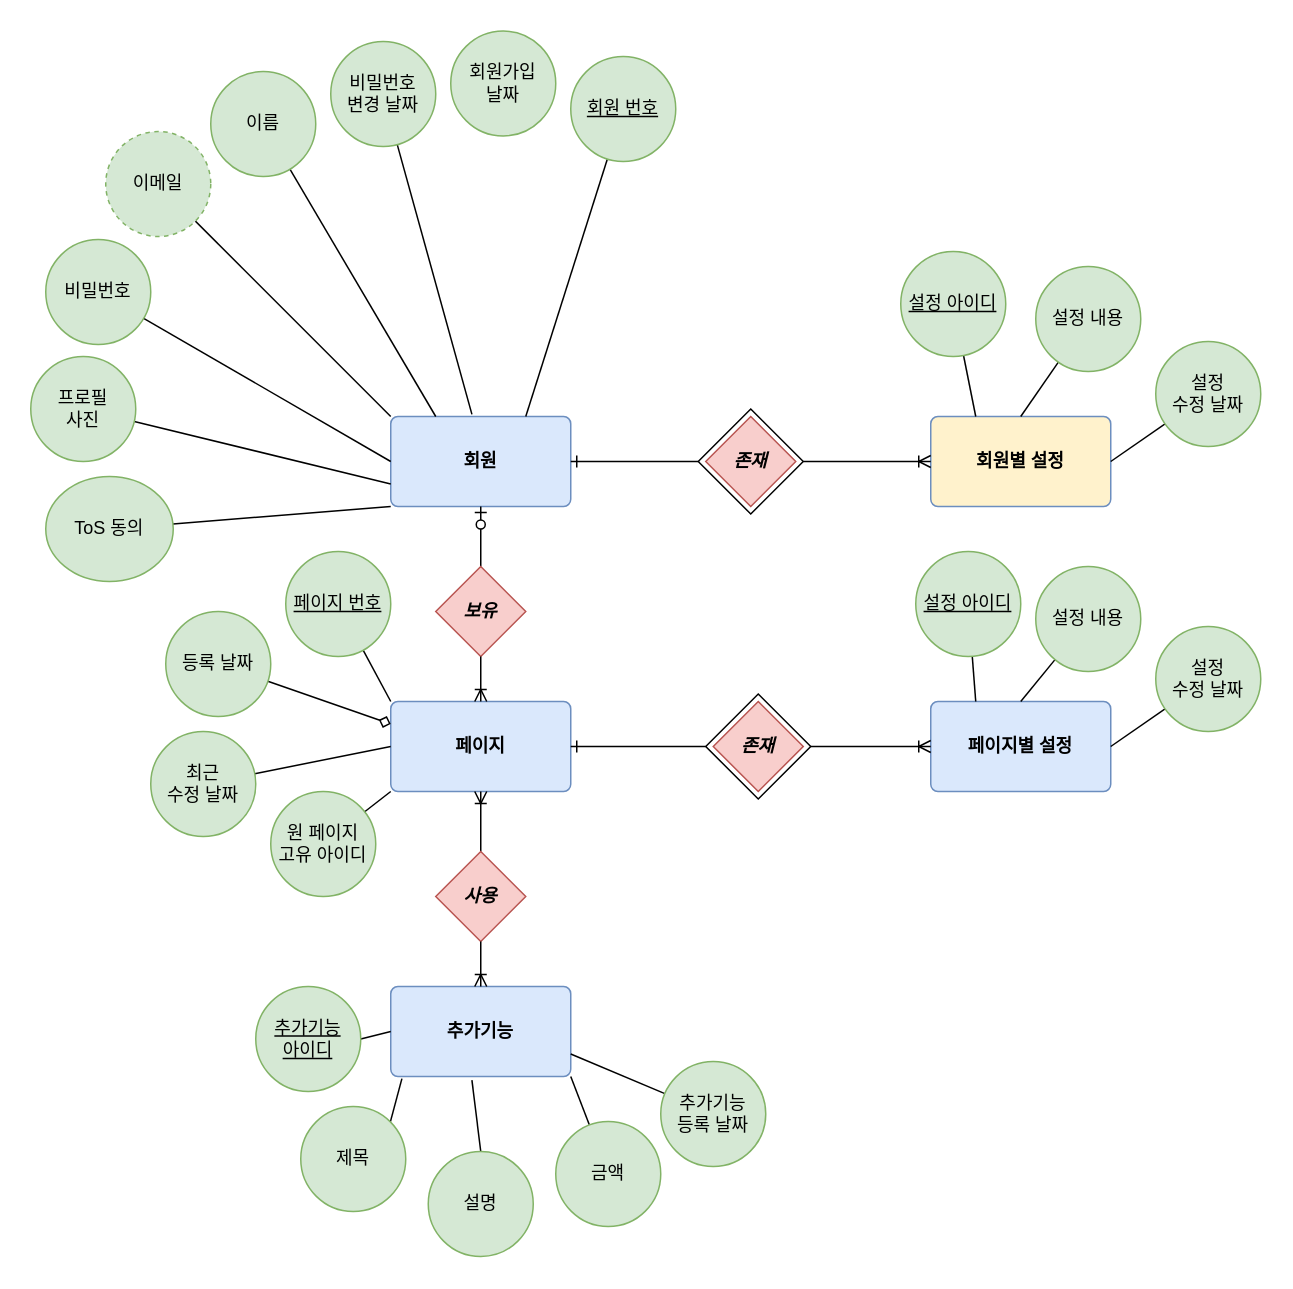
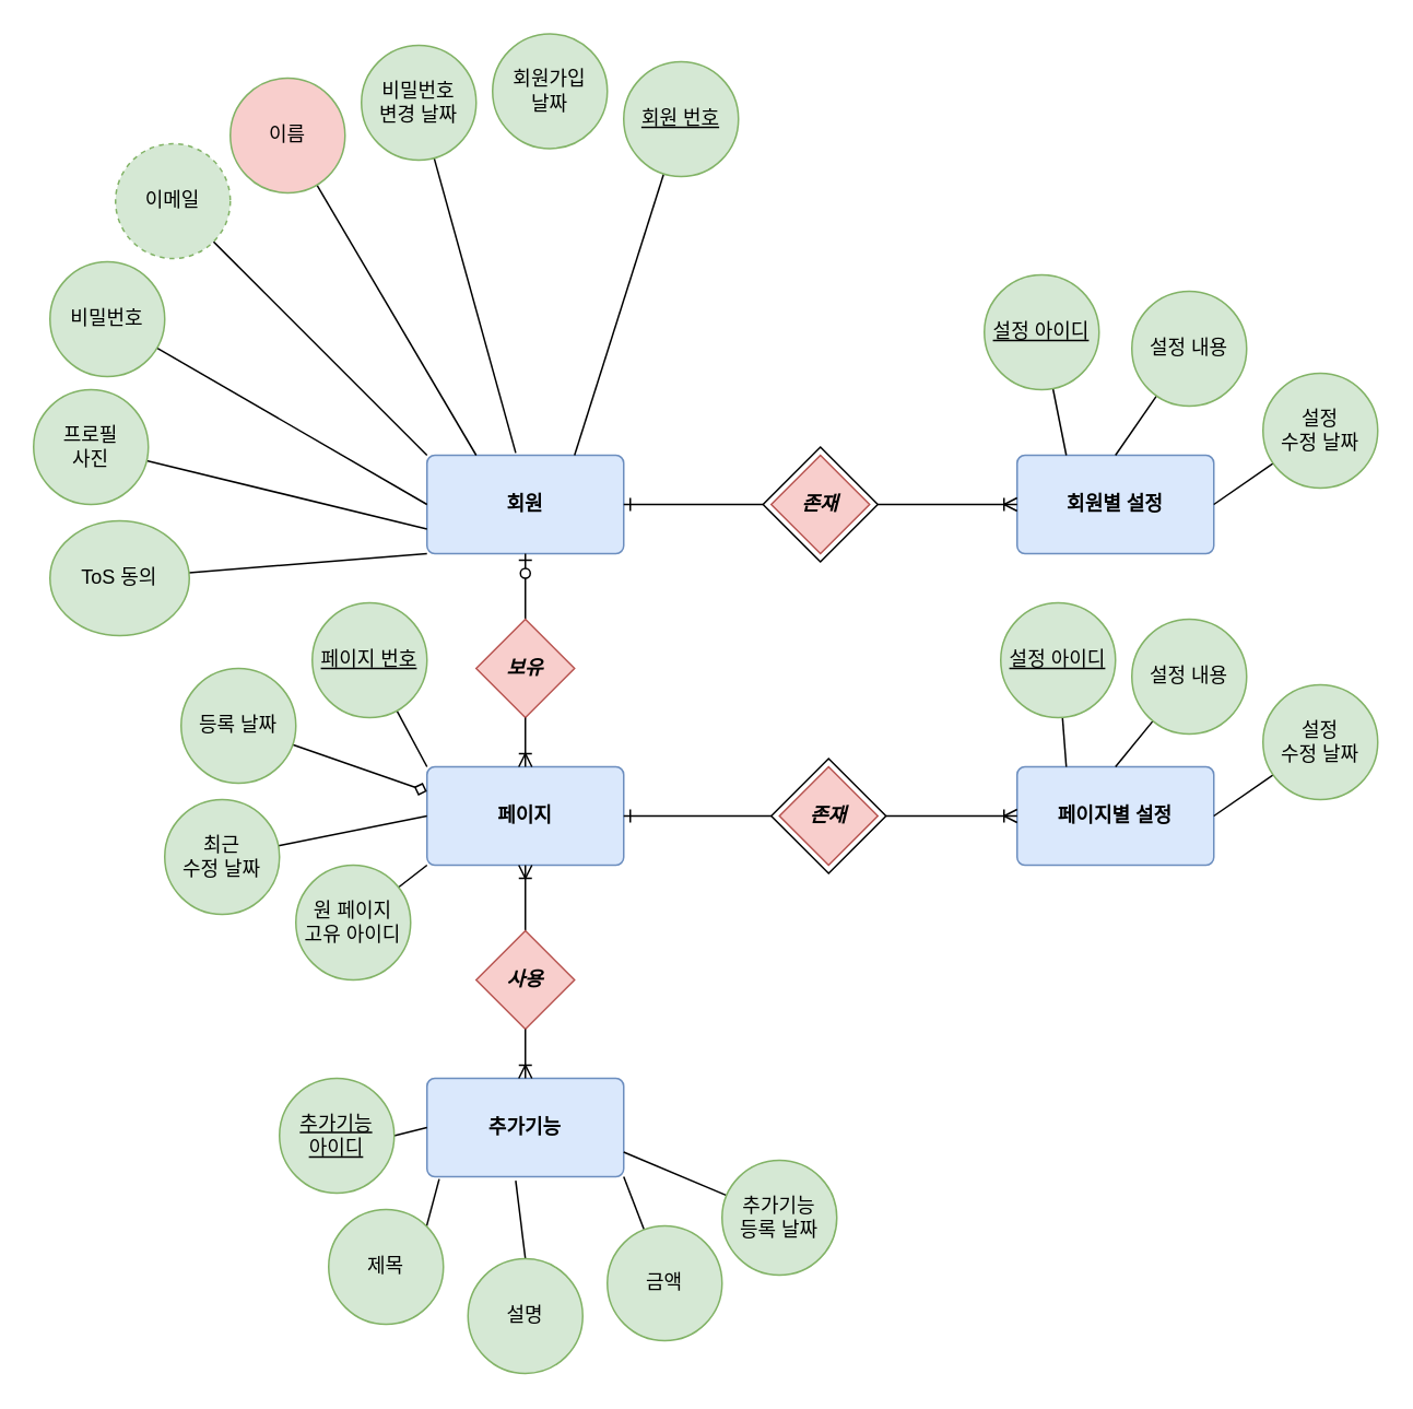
- <mxCell id="16" value="이름" style="ellipse;whiteSpace=wrap;html=1;aspect=fixed;fillColor=#d5e8d4;strokeColor=#82b366;" vertex="1" parent="1"><mxGeometry x="140" y="47" width="70" height="70" as="geometry" /></mxCell>
+ <mxCell id="16" value="이름" style="ellipse;whiteSpace=wrap;html=1;aspect=fixed;fillColor=#f8cecc;strokeColor=#82b366;" vertex="1" parent="1"><mxGeometry x="140" y="47" width="70" height="70" as="geometry" /></mxCell>
- <mxCell id="6" value="회원별 설정" style="rounded=1;whiteSpace=wrap;html=1;arcSize=8;fillColor=#fff2cc;strokeColor=#6c8ebf;fontStyle=1;" vertex="1" parent="1"><mxGeometry x="620" y="277" width="120" height="60" as="geometry" /></mxCell>
+ <mxCell id="6" value="회원별 설정" style="rounded=1;whiteSpace=wrap;html=1;arcSize=8;fillColor=#dae8fc;strokeColor=#6c8ebf;fontStyle=1" vertex="1" parent="1"><mxGeometry x="620" y="277" width="120" height="60" as="geometry" /></mxCell>
